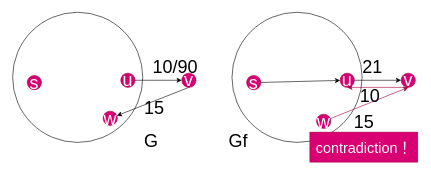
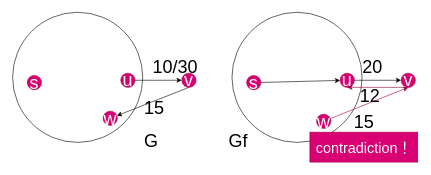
- <mxCell id="24" value="10/90" style="text;html=1;align=center;verticalAlign=middle;resizable=0;points=[];autosize=1;strokeColor=none;fillColor=none;fontSize=30;" vertex="1" parent="1"><mxGeometry x="241.188" y="86.406" width="100" height="50" as="geometry" /></mxCell>
+ <mxCell id="24" value="10/30" style="text;html=1;align=center;verticalAlign=middle;resizable=0;points=[];autosize=1;strokeColor=none;fillColor=none;fontSize=30;" vertex="1" parent="1"><mxGeometry x="241.188" y="86.406" width="100" height="50" as="geometry" /></mxCell>
- <mxCell id="10" value="21" style="text;html=1;align=center;verticalAlign=middle;resizable=0;points=[];autosize=1;strokeColor=none;fillColor=none;fontSize=30;" vertex="1" parent="2"><mxGeometry x="204.228" y="66.406" width="60" height="50" as="geometry" /></mxCell>
+ <mxCell id="10" value="20" style="text;html=1;align=center;verticalAlign=middle;resizable=0;points=[];autosize=1;strokeColor=none;fillColor=none;fontSize=30;" vertex="1" parent="2"><mxGeometry x="204.228" y="66.406" width="60" height="50" as="geometry" /></mxCell>
- <mxCell id="17" value="10" style="text;html=1;align=center;verticalAlign=middle;resizable=0;points=[];autosize=1;strokeColor=none;fillColor=none;fontSize=30;" vertex="1" parent="1"><mxGeometry x="586" y="135" width="60" height="50" as="geometry" /></mxCell>
+ <mxCell id="17" value="12" style="text;html=1;align=center;verticalAlign=middle;resizable=0;points=[];autosize=1;strokeColor=none;fillColor=none;fontSize=30;" vertex="1" parent="1"><mxGeometry x="586" y="135" width="60" height="50" as="geometry" /></mxCell>
